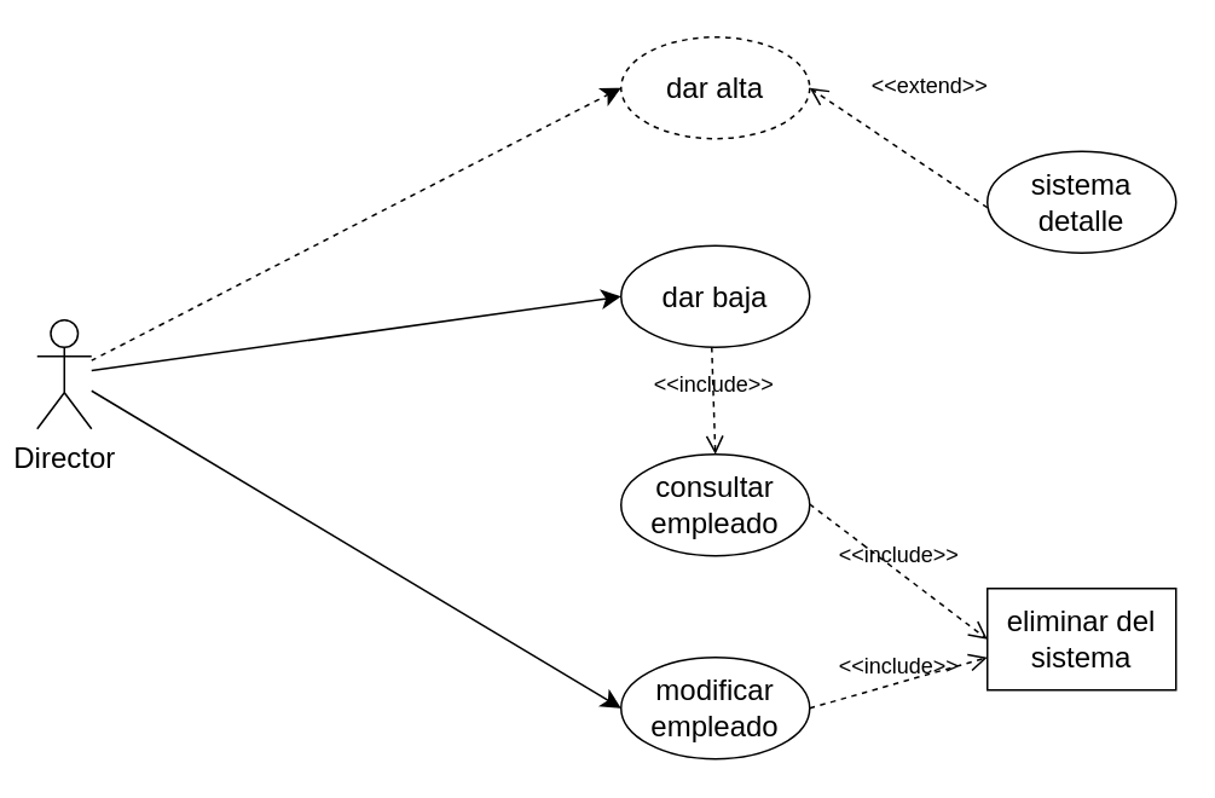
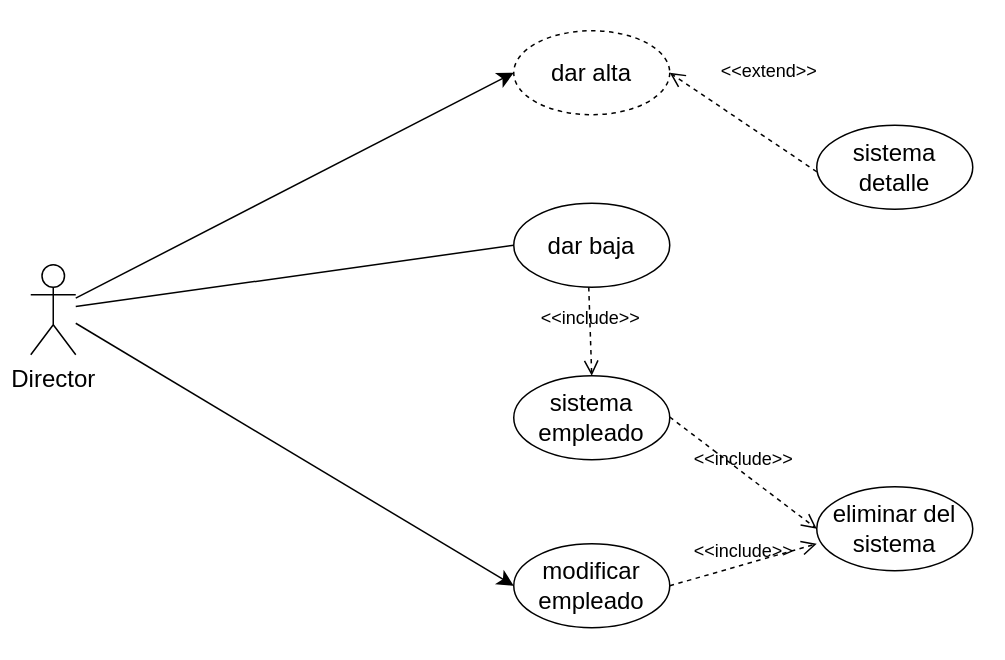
- <mxCell id="2" style="edgeStyle=none;curved=1;rounded=0;orthogonalLoop=1;jettySize=auto;html=1;entryX=0;entryY=0.5;entryDx=0;entryDy=0;fontSize=12;startSize=8;endSize=8;dashed=1;" edge="1" parent="1" source="5" target="6"><mxGeometry relative="1" as="geometry" /></mxCell>
+ <mxCell id="2" style="edgeStyle=none;curved=1;rounded=0;orthogonalLoop=1;jettySize=auto;html=1;entryX=0;entryY=0.5;entryDx=0;entryDy=0;fontSize=12;startSize=8;endSize=8;" edge="1" parent="1" source="5" target="6"><mxGeometry relative="1" as="geometry" /></mxCell>
- <mxCell id="3" style="edgeStyle=none;curved=1;rounded=0;orthogonalLoop=1;jettySize=auto;html=1;entryX=0;entryY=0.5;entryDx=0;entryDy=0;fontSize=12;startSize=8;endSize=8;" edge="1" parent="1" source="5" target="7"><mxGeometry relative="1" as="geometry" /></mxCell>
+ <mxCell id="3" style="edgeStyle=none;curved=1;rounded=0;orthogonalLoop=1;jettySize=auto;html=1;entryX=0;entryY=0.5;entryDx=0;entryDy=0;fontSize=12;startSize=8;endSize=8;endArrow=none;" edge="1" parent="1" source="5" target="7"><mxGeometry relative="1" as="geometry" /></mxCell>
- <mxCell id="8" value="consultar empleado" style="ellipse;whiteSpace=wrap;html=1;fontSize=16;" vertex="1" parent="1"><mxGeometry x="342" y="250" width="104" height="56" as="geometry" /></mxCell>
+ <mxCell id="8" value="sistema empleado" style="ellipse;whiteSpace=wrap;html=1;fontSize=16;" vertex="1" parent="1"><mxGeometry x="342" y="250" width="104" height="56" as="geometry" /></mxCell>
- <mxCell id="10" value="eliminar del sistema" style="whiteSpace=wrap;html=1;fontSize=16;rounded=0;" vertex="1" parent="1"><mxGeometry x="544" y="324" width="104" height="56" as="geometry" /></mxCell>
+ <mxCell id="10" value="eliminar del sistema" style="ellipse;whiteSpace=wrap;html=1;fontSize=16;" vertex="1" parent="1"><mxGeometry x="544" y="324" width="104" height="56" as="geometry" /></mxCell>
